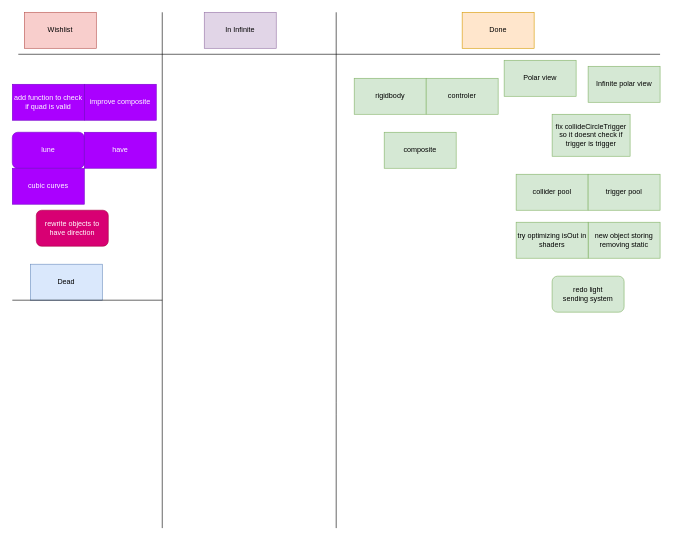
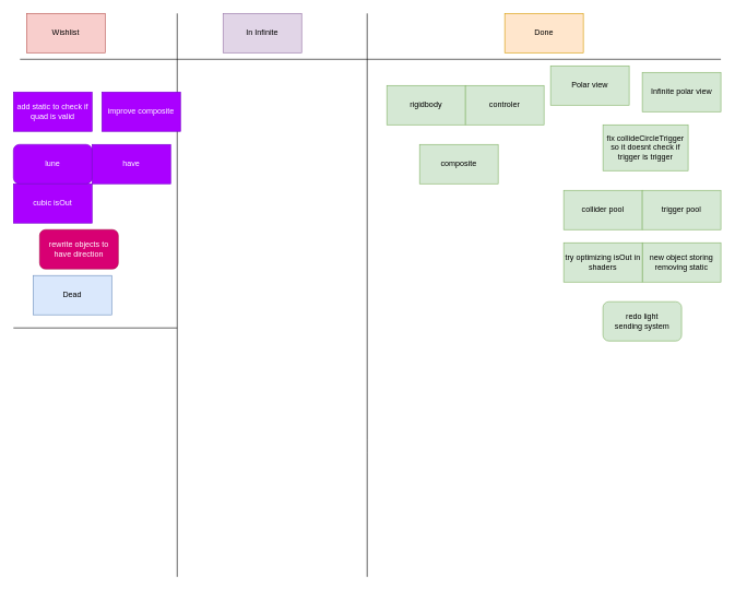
- <mxCell id="26" value="add function to check if quad is valid" style="rounded=0;whiteSpace=wrap;html=1;fillColor=#aa00ff;strokeColor=#7700CC;fontColor=#ffffff;" vertex="1" parent="1"><mxGeometry y="140" width="120" height="60" as="geometry" x="20" /></mxCell>
+ <mxCell id="26" value="add static to check if quad is valid" style="rounded=0;whiteSpace=wrap;html=1;fillColor=#aa00ff;strokeColor=#7700CC;fontColor=#ffffff;" vertex="1" parent="1"><mxGeometry y="140" width="120" height="60" as="geometry" x="20" /></mxCell>
- <mxCell id="25" value="improve composite" style="rounded=0;whiteSpace=wrap;html=1;fillColor=#aa00ff;strokeColor=#7700CC;fontColor=#ffffff;" vertex="1" parent="1"><mxGeometry x="140" y="140" width="120" height="60" as="geometry" /></mxCell>
+ <mxCell id="25" value="improve composite" style="rounded=0;whiteSpace=wrap;html=1;fillColor=#aa00ff;strokeColor=#7700CC;fontColor=#ffffff;" vertex="1" parent="1"><mxGeometry x="155" y="140" width="120" height="60" as="geometry" /></mxCell>
- <mxCell id="16" value="cubic curves" style="rounded=0;whiteSpace=wrap;html=1;fillColor=#aa00ff;strokeColor=#7700CC;fontColor=#ffffff;" parent="1" vertex="1"><mxGeometry y="280" width="120" height="60" as="geometry" x="20" /></mxCell>
+ <mxCell id="16" value="cubic isOut" style="rounded=0;whiteSpace=wrap;html=1;fillColor=#aa00ff;strokeColor=#7700CC;fontColor=#ffffff;" parent="1" vertex="1"><mxGeometry y="280" width="120" height="60" as="geometry" x="20" /></mxCell>
- <mxCell id="5" value="Dead" style="rounded=0;whiteSpace=wrap;html=1;fillColor=#dae8fc;strokeColor=#6c8ebf;" parent="1" vertex="1"><mxGeometry x="50" y="440" width="120" height="60" as="geometry" /></mxCell>
+ <mxCell id="5" value="Dead" style="rounded=0;whiteSpace=wrap;html=1;fillColor=#dae8fc;strokeColor=#6c8ebf;" parent="1" vertex="1"><mxGeometry x="50" y="420" width="120" height="60" as="geometry" /></mxCell>
